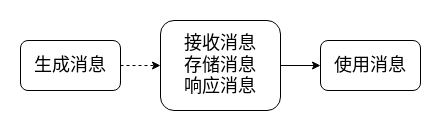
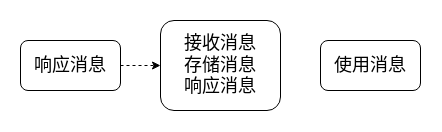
- <mxCell id="3" value="&lt;font style=&quot;font-size: 18px&quot;&gt;生成消息&lt;/font&gt;" style="rounded=1;whiteSpace=wrap;html=1;" vertex="1" parent="1"><mxGeometry x="20" y="40" width="100" height="50" as="geometry" /></mxCell>
+ <mxCell id="3" value="&lt;font style=&quot;font-size: 18px&quot;&gt;响应消息&lt;/font&gt;" style="rounded=1;whiteSpace=wrap;html=1;" vertex="1" parent="1"><mxGeometry x="20" y="40" width="100" height="50" as="geometry" /></mxCell>
- <mxCell id="4" style="edgeStyle=orthogonalEdgeStyle;rounded=0;orthogonalLoop=1;jettySize=auto;html=1;entryX=0;entryY=0.5;entryDx=0;entryDy=0;" edge="1" parent="1" source="5" target="6"><mxGeometry relative="1" as="geometry" /></mxCell>
